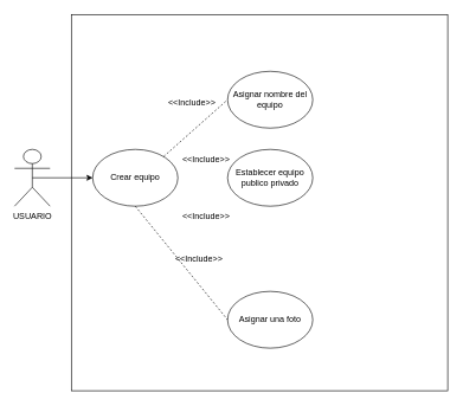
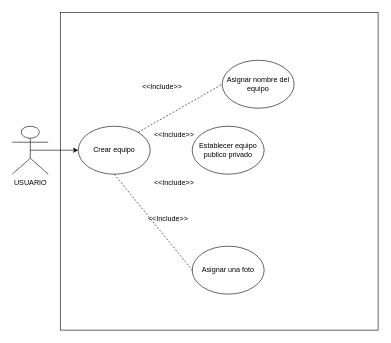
- <mxCell id="6" value="Asignar nombre del equipo" style="ellipse;whiteSpace=wrap;html=1;" vertex="1" parent="1"><mxGeometry x="320" y="100" width="120" height="80" as="geometry" /></mxCell>
+ <mxCell id="6" value="Asignar nombre del equipo" style="ellipse;whiteSpace=wrap;html=1;" vertex="1" parent="1"><mxGeometry x="370" y="100" width="120" height="80" as="geometry" /></mxCell>
- <mxCell id="4" value="USUARIO" style="shape=umlActor;verticalLabelPosition=bottom;verticalAlign=top;html=1;outlineConnect=0;" vertex="1" parent="1"><mxGeometry x="20" y="210" width="50" height="80" as="geometry" /></mxCell>
+ <mxCell id="4" value="USUARIO" style="shape=umlActor;verticalLabelPosition=bottom;verticalAlign=top;html=1;outlineConnect=0;" vertex="1" parent="1"><mxGeometry x="20" y="210" width="60" height="80" as="geometry" /></mxCell>
